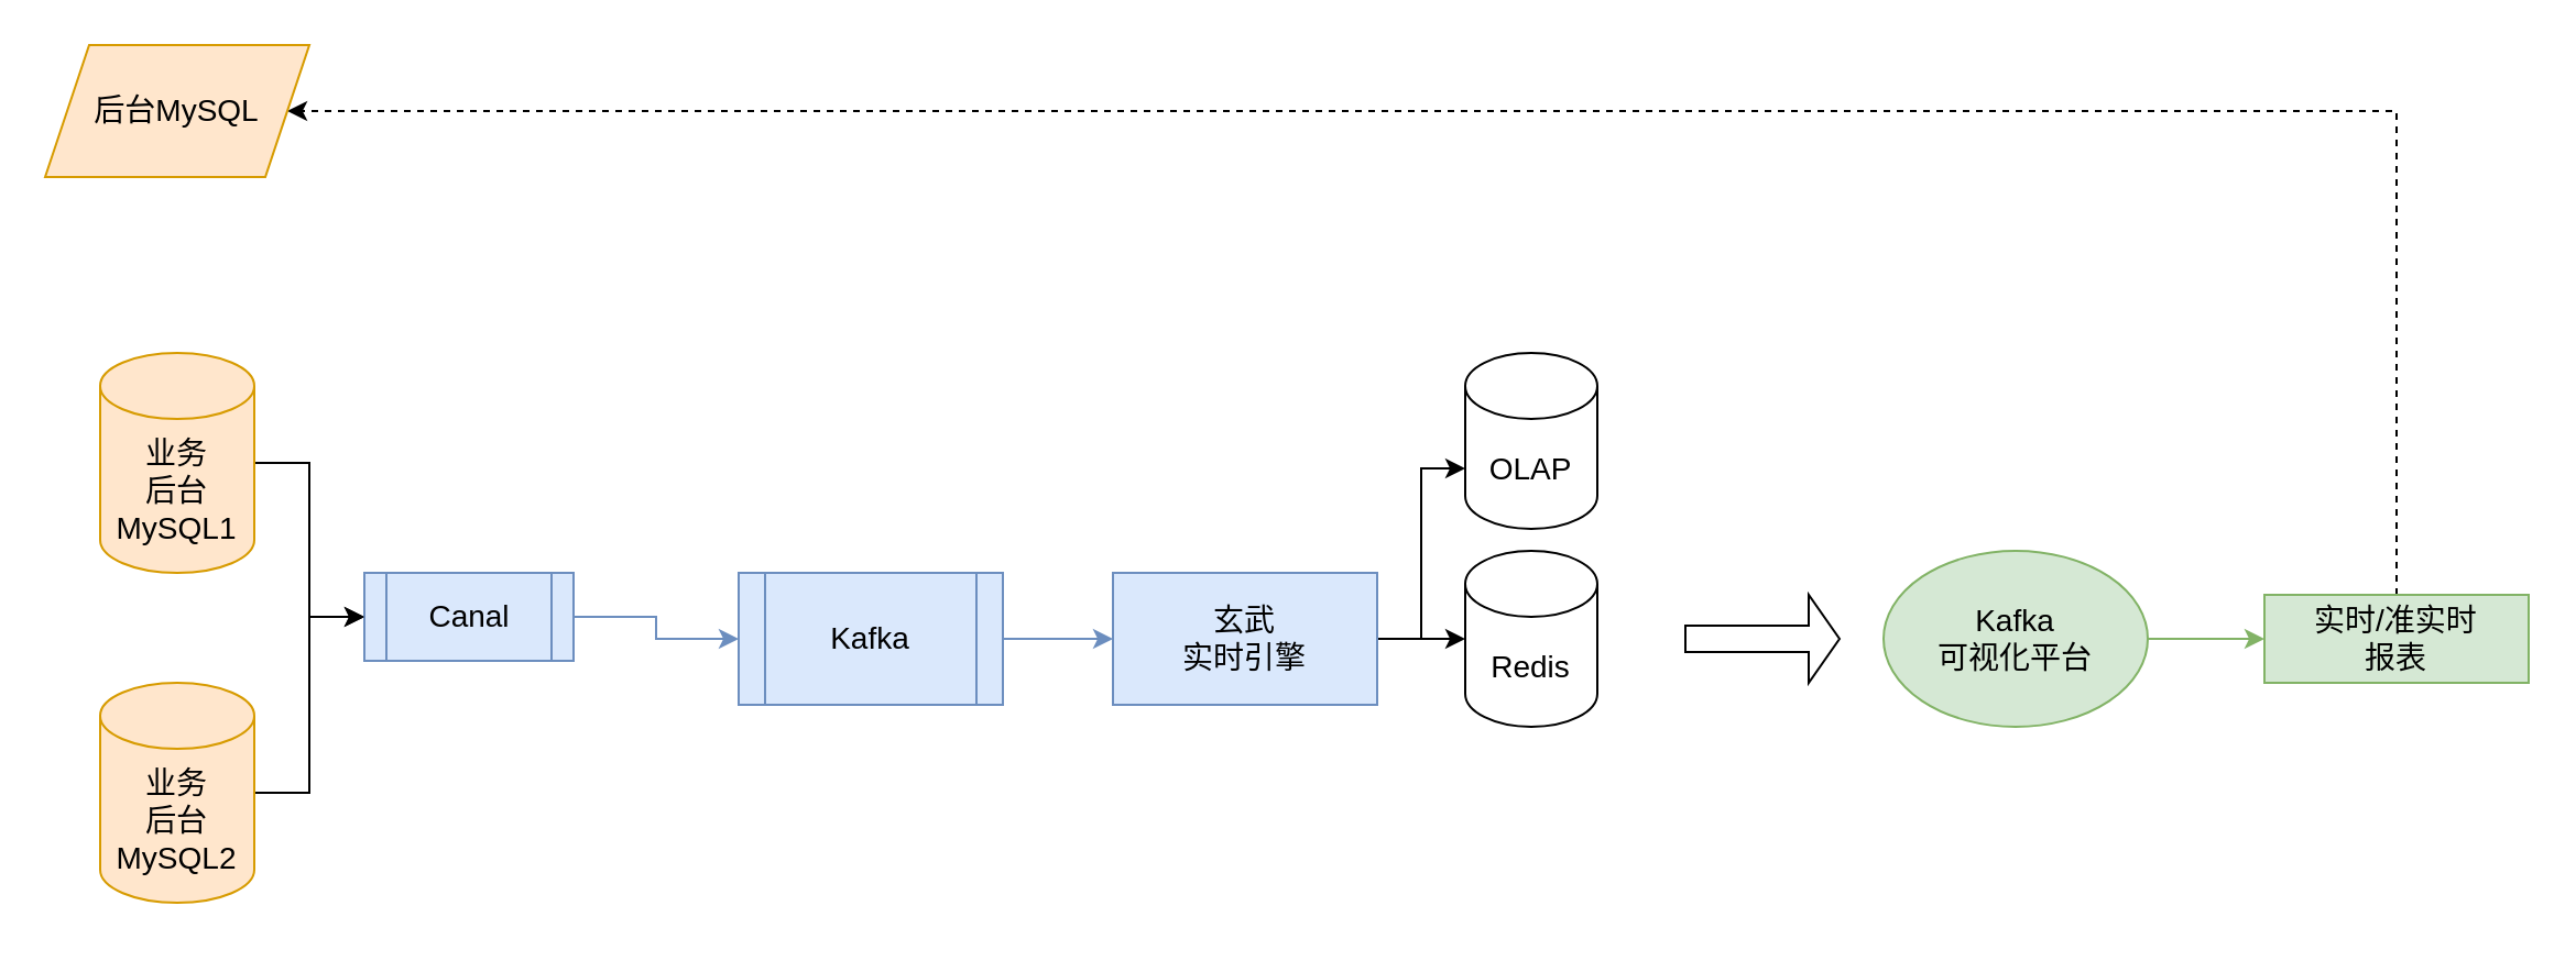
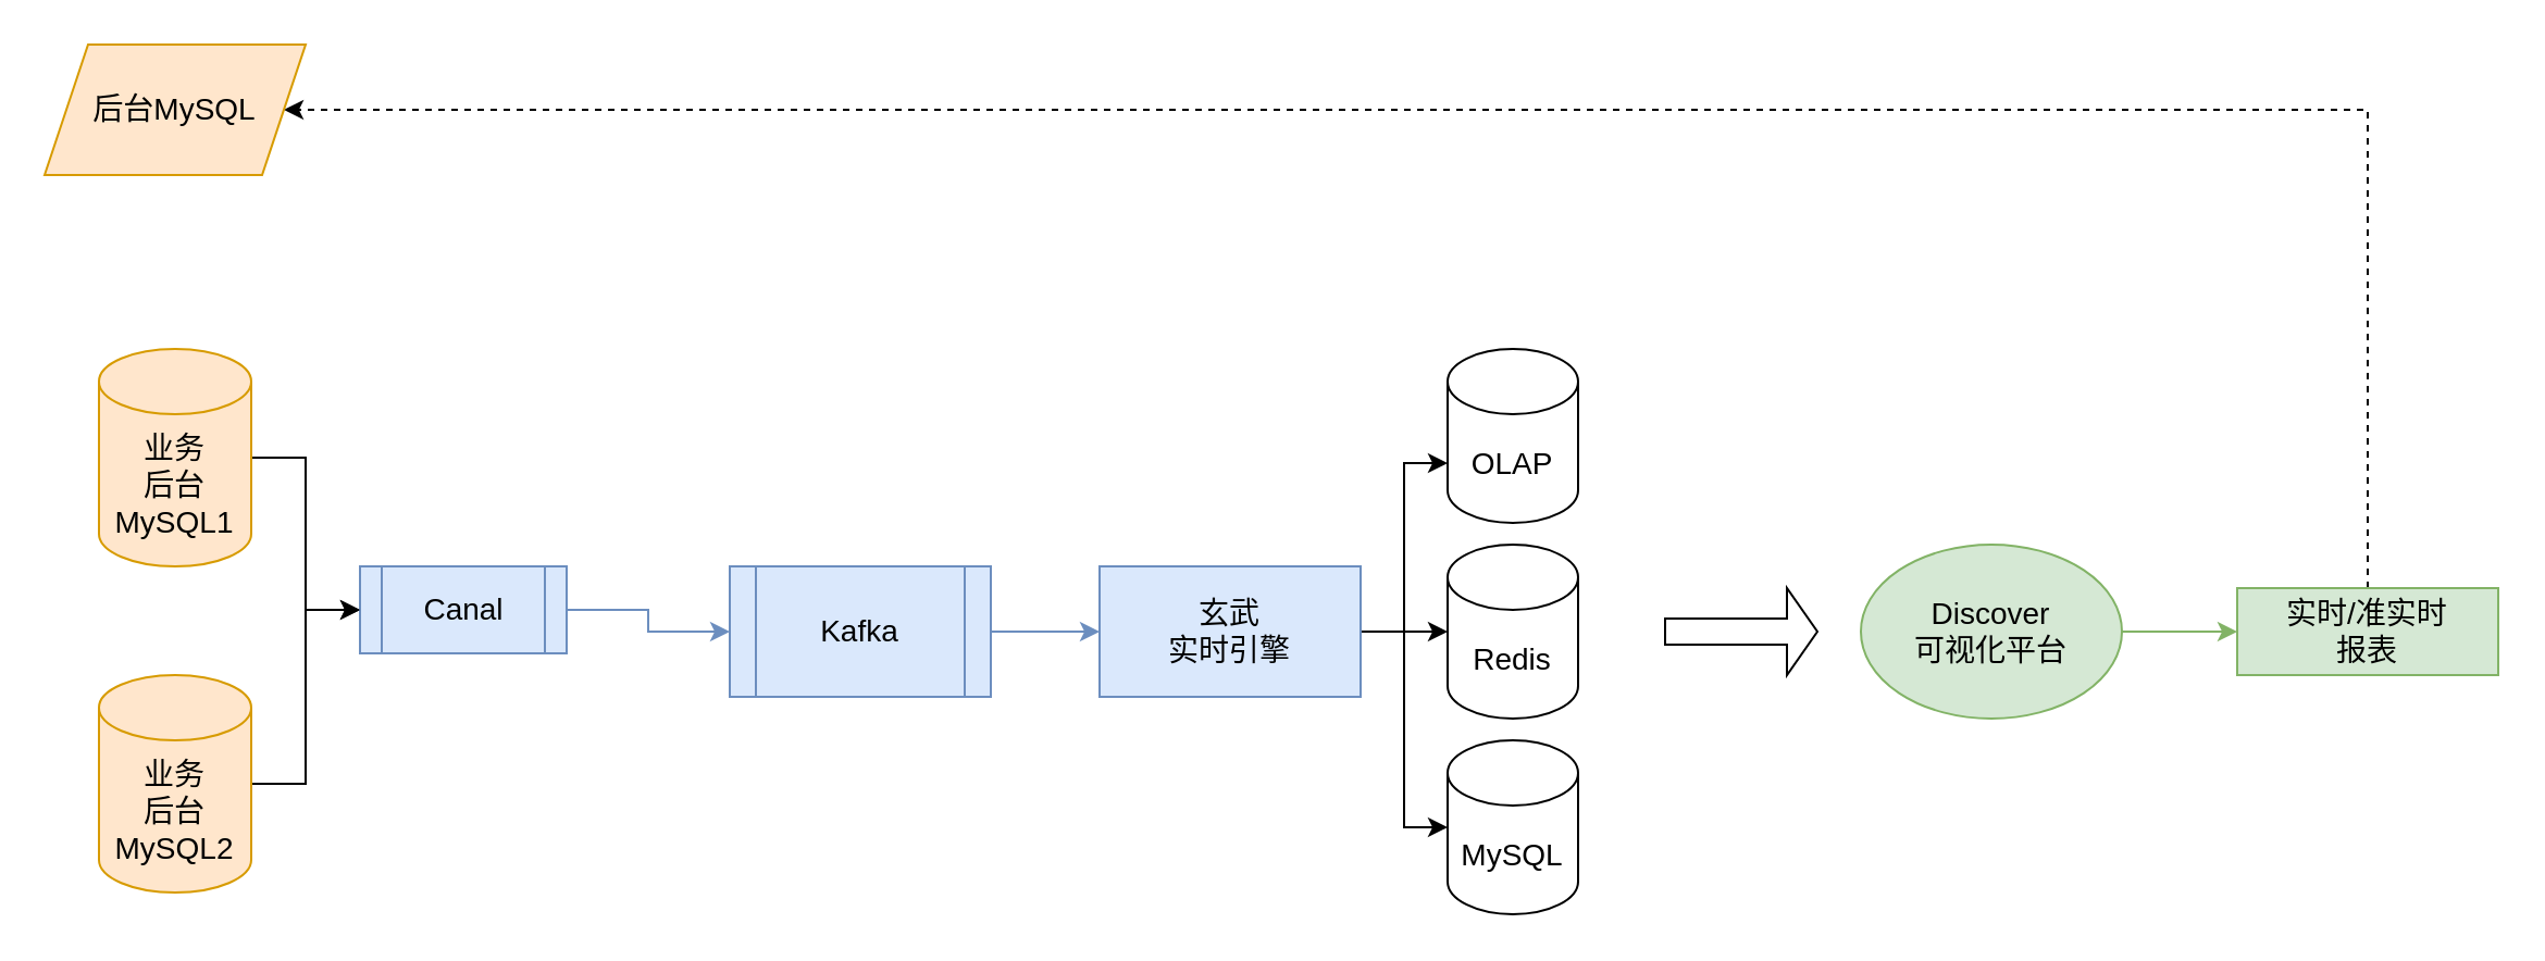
- <mxCell id="18" value="Kafka&lt;br&gt;可视化平台" style="ellipse;whiteSpace=wrap;html=1;fontSize=14;fillColor=#d5e8d4;strokeColor=#82b366;" vertex="1" parent="1"><mxGeometry x="855" y="250" width="120" height="80" as="geometry" /></mxCell>
+ <mxCell id="18" value="Discover&lt;br&gt;可视化平台" style="ellipse;whiteSpace=wrap;html=1;fontSize=14;fillColor=#d5e8d4;strokeColor=#82b366;" vertex="1" parent="1"><mxGeometry x="855" y="250" width="120" height="80" as="geometry" /></mxCell>
+ <mxCell id="12" style="edgeStyle=orthogonalEdgeStyle;rounded=0;orthogonalLoop=1;jettySize=auto;html=1;exitX=1;exitY=0.5;exitDx=0;exitDy=0;entryX=0;entryY=0.5;entryDx=0;entryDy=0;entryPerimeter=0;fontSize=14;" edge="1" parent="1" source="13" target="16"><mxGeometry relative="1" as="geometry" /></mxCell>
+ <mxCell id="16" value="MySQL" style="shape=cylinder3;whiteSpace=wrap;html=1;boundedLbl=1;backgroundOutline=1;size=15;fontSize=14;" vertex="1" parent="1"><mxGeometry x="665" y="340" width="60" height="80" as="geometry" /></mxCell>
